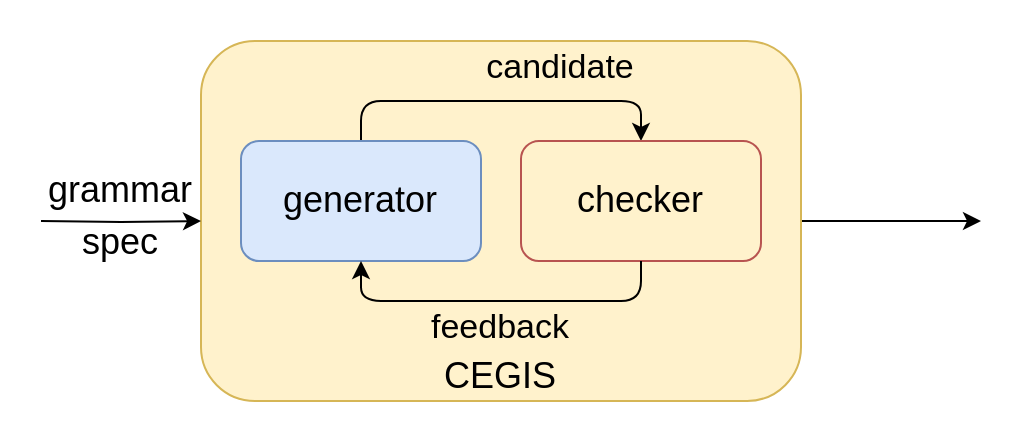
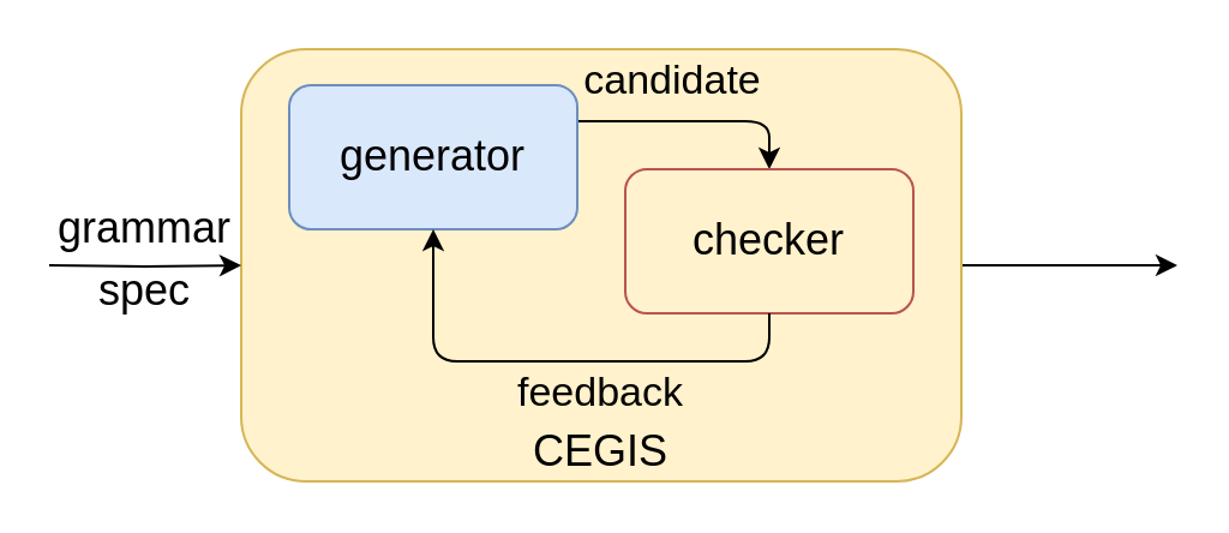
- <mxCell id="6" value="generator" style="rounded=1;whiteSpace=wrap;html=1;fontSize=18;fillColor=#dae8fc;strokeColor=#6c8ebf;" parent="1" vertex="1"><mxGeometry x="120" y="70" width="120" height="60" as="geometry" /></mxCell>
+ <mxCell id="6" value="generator" style="rounded=1;whiteSpace=wrap;html=1;fontSize=18;fillColor=#dae8fc;strokeColor=#6c8ebf;" parent="1" vertex="1"><mxGeometry x="120" y="35" width="120" height="60" as="geometry" /></mxCell>
